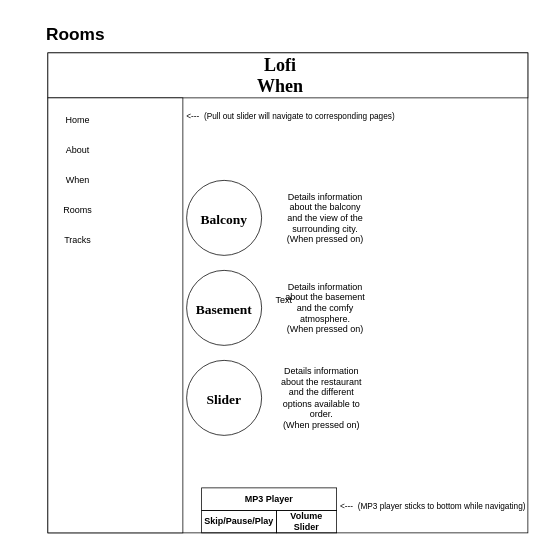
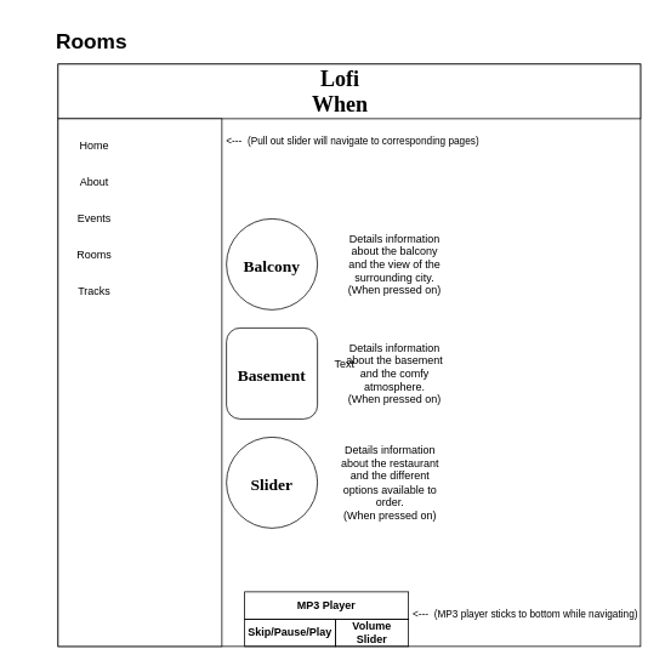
- <mxCell id="18" value="When" style="text;html=1;strokeColor=none;fillColor=none;align=center;verticalAlign=middle;whiteSpace=wrap;rounded=0;" vertex="1" parent="1"><mxGeometry x="83" y="230" width="40" height="20" as="geometry" /></mxCell>
+ <mxCell id="18" value="Events" style="text;html=1;strokeColor=none;fillColor=none;align=center;verticalAlign=middle;whiteSpace=wrap;rounded=0;" vertex="1" parent="1"><mxGeometry x="83" y="230" width="40" height="20" as="geometry" /></mxCell>
- <mxCell id="11" value="&lt;h1&gt;&lt;font face=&quot;niteclub&quot; style=&quot;font-size: 18px&quot;&gt;Basement&lt;/font&gt;&lt;/h1&gt;" style="ellipse;whiteSpace=wrap;html=1;aspect=fixed;" vertex="1" parent="1"><mxGeometry x="248" y="360" width="100" height="100" as="geometry" /></mxCell>
+ <mxCell id="11" value="&lt;h1&gt;&lt;font face=&quot;niteclub&quot; style=&quot;font-size: 18px&quot;&gt;Basement&lt;/font&gt;&lt;/h1&gt;" style="whiteSpace=wrap;html=1;aspect=fixed;rounded=1;" vertex="1" parent="1"><mxGeometry x="248" y="360" width="100" height="100" as="geometry" /></mxCell>
